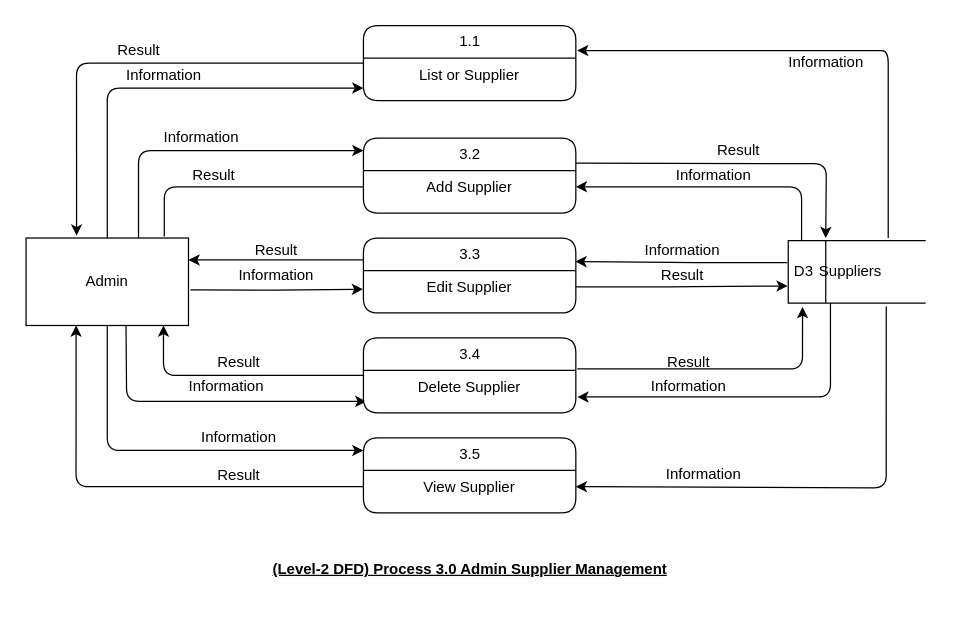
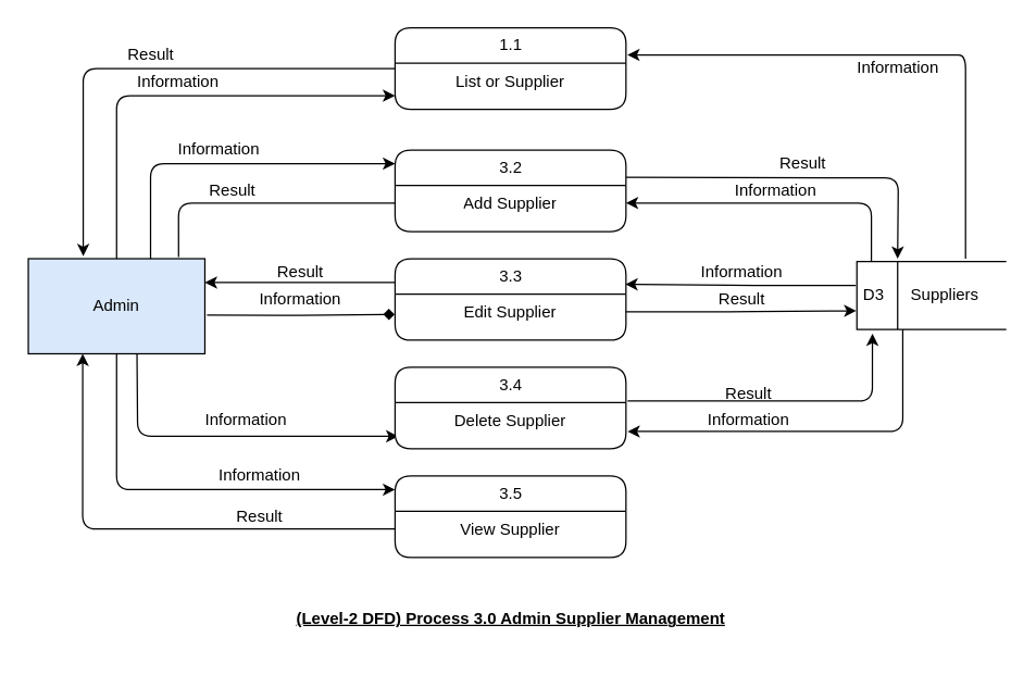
- <mxCell id="29" value="Suppliers" style="text;html=1;strokeColor=none;fillColor=none;align=center;verticalAlign=middle;whiteSpace=wrap;rounded=0;fontColor=#000000;fontSize=12;fontFamily=Helvetica;" parent="1" vertex="1"><mxGeometry x="655" y="207" width="50" height="20" as="geometry" /></mxCell>
+ <mxCell id="29" value="Suppliers" style="text;html=1;strokeColor=none;fillColor=none;align=center;verticalAlign=middle;whiteSpace=wrap;rounded=0;fontColor=#000000;fontSize=12;fontFamily=Helvetica;" parent="1" vertex="1"><mxGeometry x="670" y="207" width="50" height="20" as="geometry" /></mxCell>
- <mxCell id="11" value="&lt;font style=&quot;font-size: 12px;&quot;&gt;Admin&lt;/font&gt;" style="rounded=0;whiteSpace=wrap;html=1;fontColor=#000000;fontSize=12;fontFamily=Helvetica;" parent="1" vertex="1"><mxGeometry x="20" y="190" width="130" height="70" as="geometry" /></mxCell>
+ <mxCell id="11" value="&lt;font style=&quot;font-size: 12px;&quot;&gt;Admin&lt;/font&gt;" style="rounded=0;whiteSpace=wrap;html=1;fontColor=#000000;fontSize=12;fontFamily=Helvetica;fillColor=#dae8fc;" parent="1" vertex="1"><mxGeometry x="20" y="190" width="130" height="70" as="geometry" /></mxCell>
- <mxCell id="2" value="Information" style="edgeStyle=orthogonalEdgeStyle;rounded=0;sketch=0;orthogonalLoop=1;jettySize=auto;entryX=-0.002;entryY=0.577;entryDx=0;entryDy=0;exitX=1.012;exitY=0.594;exitDx=0;exitDy=0;exitPerimeter=0;entryPerimeter=0;labelBackgroundColor=none;verticalAlign=middle;html=1;horizontal=1;labelPosition=center;verticalLabelPosition=middle;align=center;spacingLeft=0;jumpStyle=none;shadow=0;startSize=2;fontColor=#000000;fontSize=12;fontFamily=Helvetica;" parent="1" source="11" target="17" edge="1"><mxGeometry x="-0.004" y="11" relative="1" as="geometry"><mxPoint as="offset" /></mxGeometry></mxCell>
+ <mxCell id="2" value="Information" style="edgeStyle=orthogonalEdgeStyle;rounded=0;sketch=0;orthogonalLoop=1;jettySize=auto;entryX=-0.002;entryY=0.577;entryDx=0;entryDy=0;exitX=1.012;exitY=0.594;exitDx=0;exitDy=0;exitPerimeter=0;entryPerimeter=0;labelBackgroundColor=none;verticalAlign=middle;html=1;horizontal=1;labelPosition=center;verticalLabelPosition=middle;align=center;spacingLeft=0;jumpStyle=none;shadow=0;startSize=2;fontColor=#000000;fontSize=12;fontFamily=Helvetica;endArrow=diamond;" parent="1" source="11" target="17" edge="1"><mxGeometry x="-0.004" y="11" relative="1" as="geometry"><mxPoint as="offset" /></mxGeometry></mxCell>
- <mxCell id="18" value="Result" style="edgeStyle=orthogonalEdgeStyle;curved=0;rounded=1;sketch=0;orthogonalLoop=1;jettySize=auto;html=1;entryX=0.846;entryY=1;entryDx=0;entryDy=0;entryPerimeter=0;labelBackgroundColor=none;fontColor=#000000;fontSize=12;fontFamily=Helvetica;" parent="1" source="19" target="11" edge="1"><mxGeometry y="-10" relative="1" as="geometry"><mxPoint as="offset" /></mxGeometry></mxCell>
- <mxCell id="26" value="&#10;&#10;&lt;span style=&quot;font-size: 12px; font-style: normal; font-weight: 400; letter-spacing: normal; text-align: center; text-indent: 0px; text-transform: none; word-spacing: 0px; display: inline; float: none;&quot;&gt;Information&lt;/span&gt;&#10;&#10;" style="edgeStyle=orthogonalEdgeStyle;curved=0;rounded=1;sketch=0;orthogonalLoop=1;jettySize=auto;html=1;exitX=0.713;exitY=1.057;exitDx=0;exitDy=0;exitPerimeter=0;labelBackgroundColor=none;entryX=1;entryY=0.5;entryDx=0;entryDy=0;fontColor=#000000;fontSize=12;fontFamily=Helvetica;" parent="1" source="27" target="22" edge="1"><mxGeometry x="0.482" y="-10" relative="1" as="geometry"><mxPoint x="463" y="390" as="targetPoint" /><Array as="points"><mxPoint x="708" y="390" /><mxPoint x="460" y="390" /></Array><mxPoint as="offset" /></mxGeometry></mxCell>
